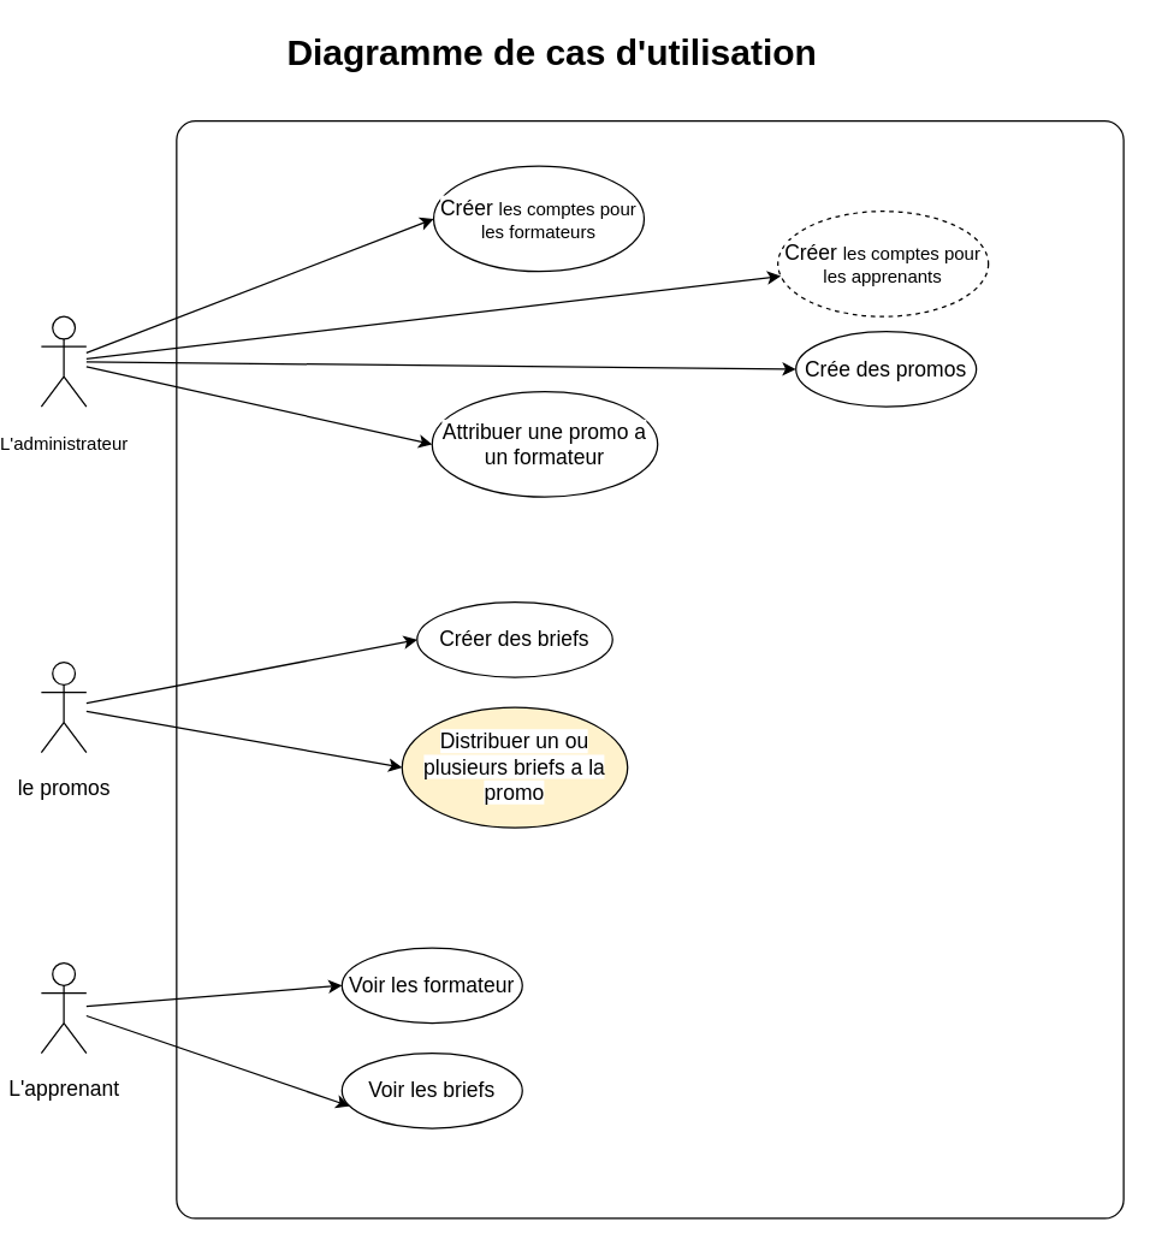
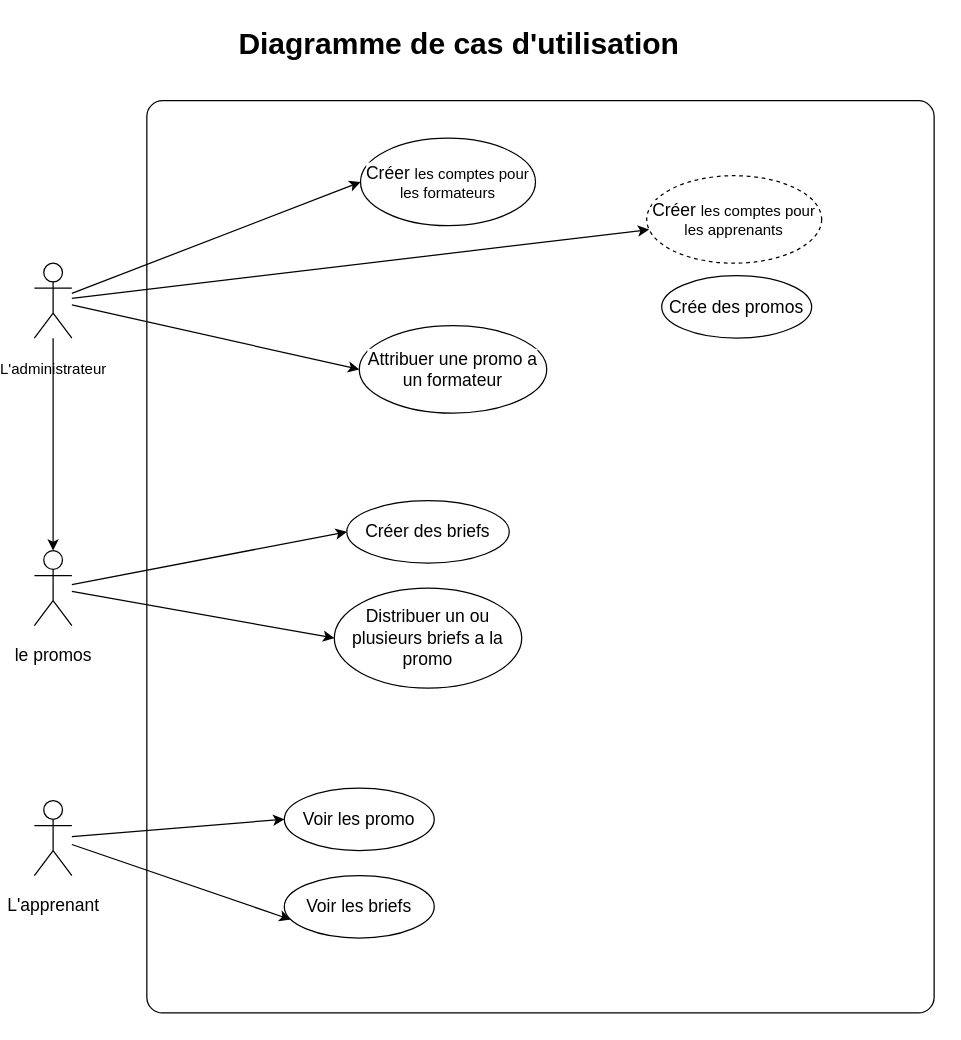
- <mxCell id="6" style="edgeStyle=none;rounded=0;orthogonalLoop=1;jettySize=auto;html=1;entryX=0;entryY=0.5;entryDx=0;entryDy=0;fontSize=12;" parent="1" source="8" target="17" edge="1"><mxGeometry relative="1" as="geometry" /></mxCell>
+ <mxCell id="6" style="edgeStyle=none;rounded=0;orthogonalLoop=1;jettySize=auto;html=1;fontSize=12;" parent="1" source="8" target="11" edge="1"><mxGeometry relative="1" as="geometry" /></mxCell>
- <mxCell id="20" value="&lt;span style=&quot;font-family: &amp;#34;nunito sans&amp;#34; , sans-serif ; font-size: 14px ; background-color: rgb(255 , 255 , 255)&quot;&gt;Distribuer un ou plusieurs briefs a la promo&lt;/span&gt;" style="ellipse;whiteSpace=wrap;html=1;fontSize=12;fillColor=#fff2cc;" parent="1" vertex="1"><mxGeometry x="260" y="470" width="150" height="80" as="geometry" /></mxCell>
+ <mxCell id="20" value="&lt;span style=&quot;font-family: &amp;#34;nunito sans&amp;#34; , sans-serif ; font-size: 14px ; background-color: rgb(255 , 255 , 255)&quot;&gt;Distribuer un ou plusieurs briefs a la promo&lt;/span&gt;" style="ellipse;whiteSpace=wrap;html=1;fontSize=12;" parent="1" vertex="1"><mxGeometry x="260" y="470" width="150" height="80" as="geometry" /></mxCell>
- <mxCell id="21" value="&lt;font style=&quot;font-size: 14px&quot;&gt;Voir les formateur&lt;/font&gt;" style="ellipse;whiteSpace=wrap;html=1;fontSize=12;" parent="1" vertex="1"><mxGeometry x="220" y="630" width="120" height="50" as="geometry" /></mxCell>
+ <mxCell id="21" value="&lt;font style=&quot;font-size: 14px&quot;&gt;Voir les promo&lt;/font&gt;" style="ellipse;whiteSpace=wrap;html=1;fontSize=12;" parent="1" vertex="1"><mxGeometry x="220" y="630" width="120" height="50" as="geometry" /></mxCell>
